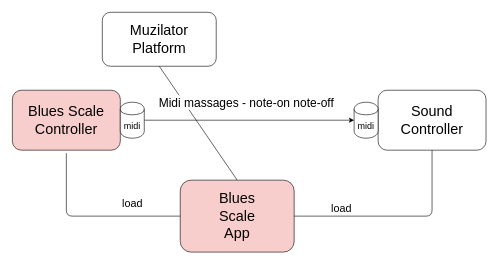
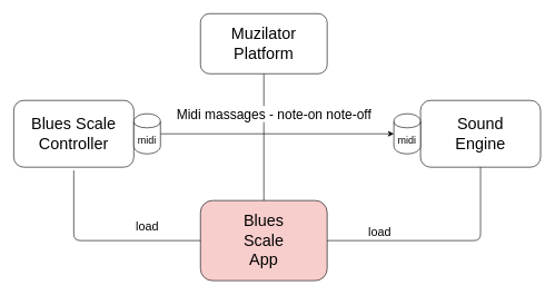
- <mxCell id="2" value="&lt;font style=&quot;font-size: 24px&quot;&gt;Muzilator&lt;br&gt;Platform&lt;/font&gt;" style="rounded=1;whiteSpace=wrap;html=1;" vertex="1" parent="1"><mxGeometry x="170" y="20" width="190" height="90" as="geometry" /></mxCell>
+ <mxCell id="2" value="&lt;font style=&quot;font-size: 24px&quot;&gt;Muzilator&lt;br&gt;Platform&lt;/font&gt;" style="rounded=1;whiteSpace=wrap;html=1;" vertex="1" parent="1"><mxGeometry x="300" y="20" width="190" height="90" as="geometry" /></mxCell>
- <mxCell id="5" value="&lt;font style=&quot;font-size: 24px&quot;&gt;Blues Scale&lt;br&gt;Controller&lt;/font&gt;" style="rounded=1;whiteSpace=wrap;html=1;fillColor=#f8cecc;" vertex="1" parent="1"><mxGeometry y="150" width="180" height="100" as="geometry" x="20" /></mxCell>
+ <mxCell id="5" value="&lt;font style=&quot;font-size: 24px&quot;&gt;Blues Scale&lt;br&gt;Controller&lt;/font&gt;" style="rounded=1;whiteSpace=wrap;html=1;" vertex="1" parent="1"><mxGeometry y="150" width="180" height="100" as="geometry" x="20" /></mxCell>
- <mxCell id="8" value="&lt;span style=&quot;font-size: 24px&quot;&gt;Sound&lt;br&gt;&lt;/span&gt;&lt;font style=&quot;font-size: 24px&quot;&gt;Controller&lt;/font&gt;" style="rounded=1;whiteSpace=wrap;html=1;" vertex="1" parent="1"><mxGeometry x="630" y="150" width="180" height="100" as="geometry" /></mxCell>
+ <mxCell id="8" value="&lt;span style=&quot;font-size: 24px&quot;&gt;Sound&lt;br&gt;&lt;/span&gt;&lt;font style=&quot;font-size: 24px&quot;&gt;Engine&lt;/font&gt;" style="rounded=1;whiteSpace=wrap;html=1;" vertex="1" parent="1"><mxGeometry x="630" y="150" width="180" height="100" as="geometry" /></mxCell>
